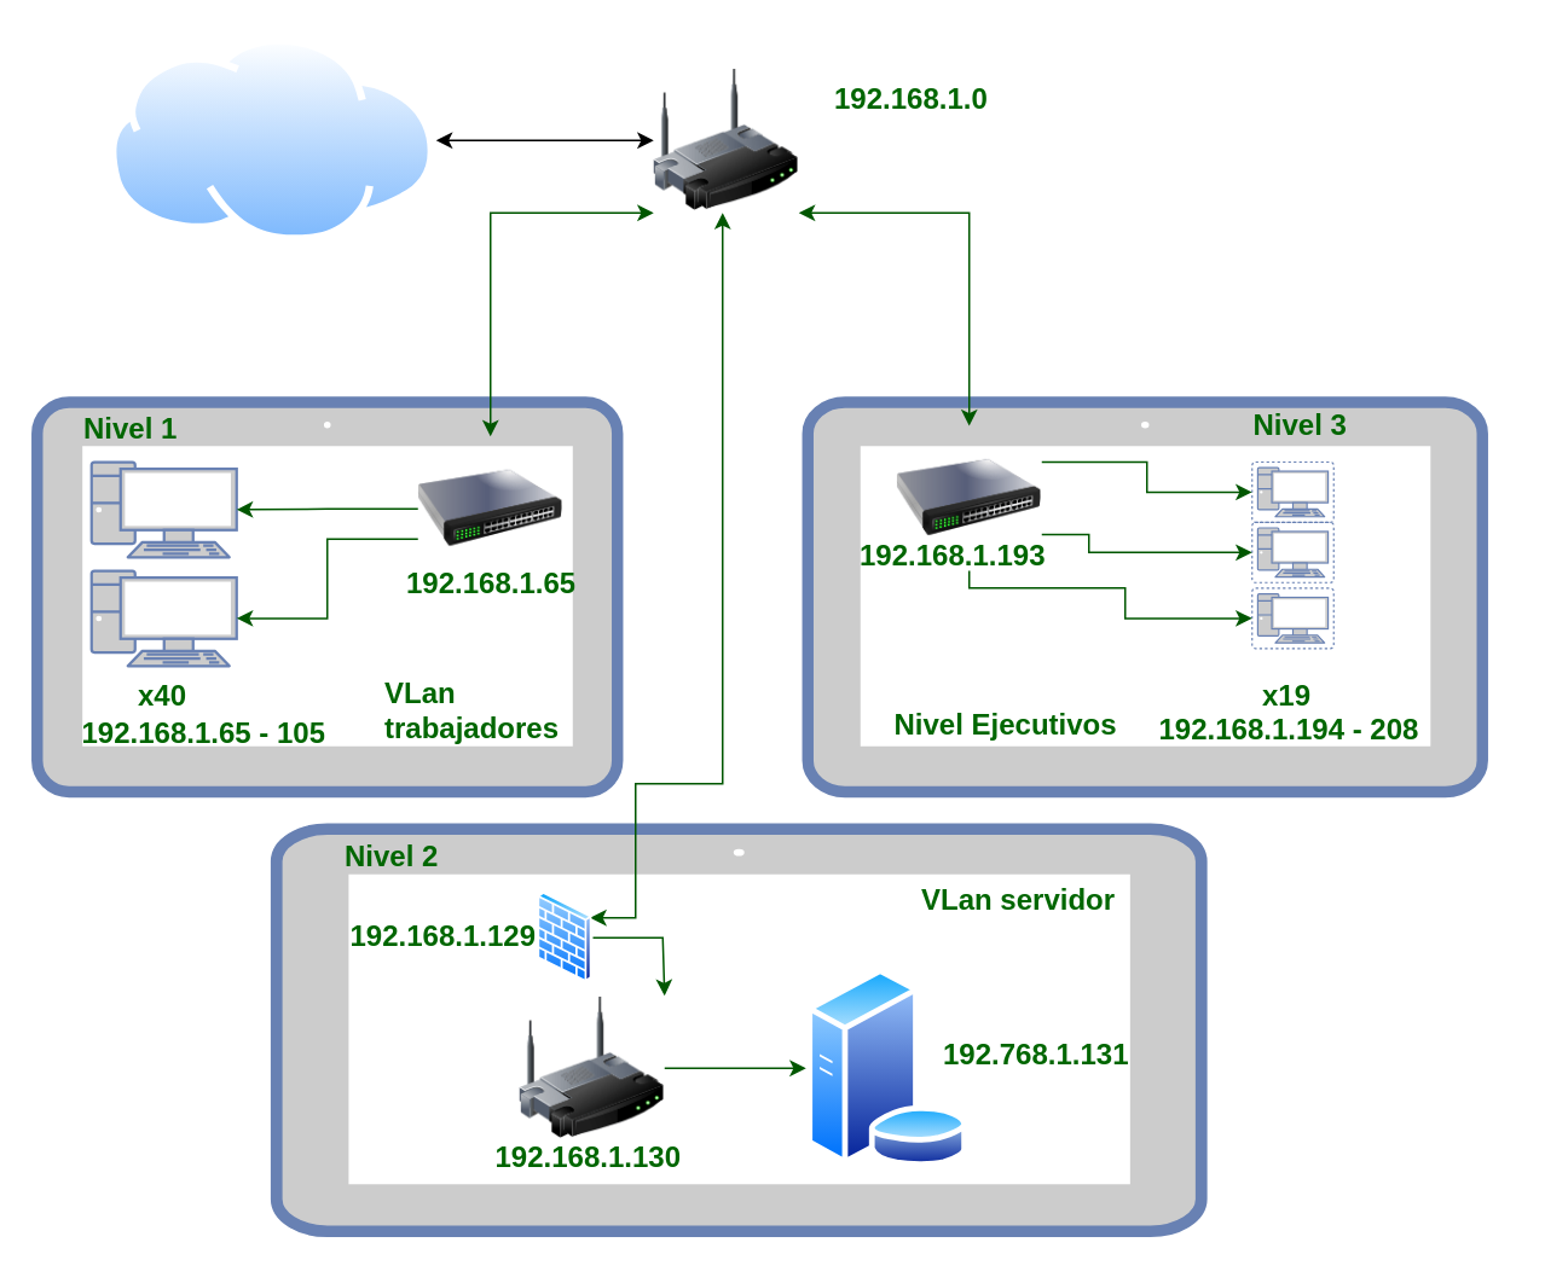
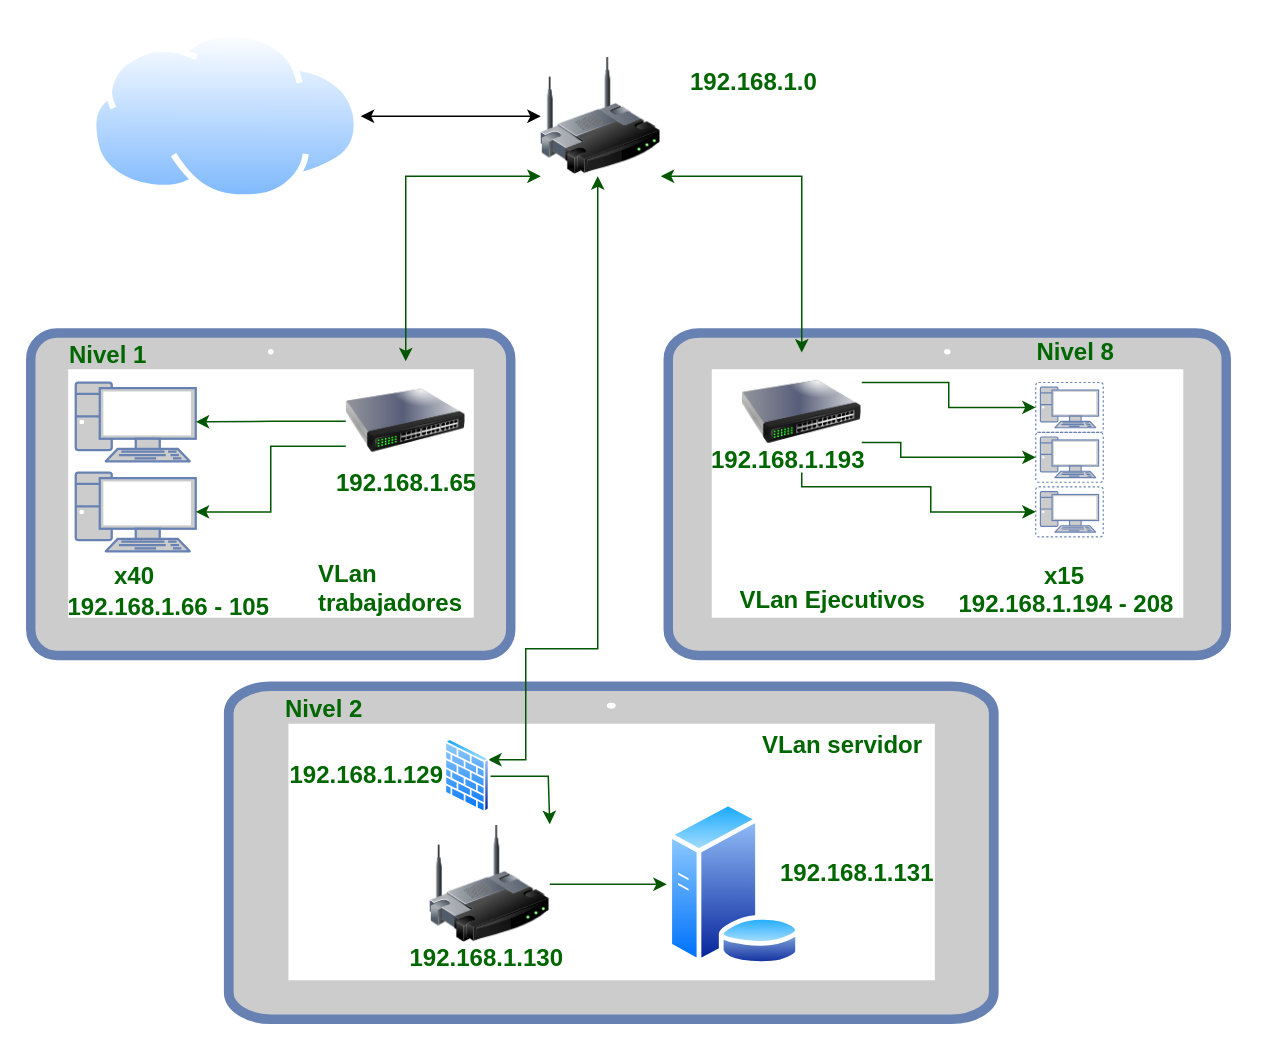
- <mxCell id="35" value="&lt;font size=&quot;1&quot; color=&quot;#006600&quot;&gt;&lt;b style=&quot;font-size: 16px;&quot;&gt;Nivel 3&lt;/b&gt;&lt;/font&gt;" style="text;strokeColor=none;fillColor=none;align=left;verticalAlign=top;spacingLeft=4;spacingRight=4;overflow=hidden;rotatable=0;points=[[0,0.5],[1,0.5]];portConstraint=eastwest;whiteSpace=wrap;html=1;" vertex="1" parent="1"><mxGeometry x="685" y="218" width="140" height="64" as="geometry" /></mxCell>
+ <mxCell id="35" value="&lt;font size=&quot;1&quot; color=&quot;#006600&quot;&gt;&lt;b style=&quot;font-size: 16px;&quot;&gt;Nivel 8&lt;/b&gt;&lt;/font&gt;" style="text;strokeColor=none;fillColor=none;align=left;verticalAlign=top;spacingLeft=4;spacingRight=4;overflow=hidden;rotatable=0;points=[[0,0.5],[1,0.5]];portConstraint=eastwest;whiteSpace=wrap;html=1;" vertex="1" parent="1"><mxGeometry x="685" y="218" width="140" height="64" as="geometry" /></mxCell>
- <mxCell id="28" value="&lt;font size=&quot;1&quot; color=&quot;#006600&quot;&gt;&lt;b style=&quot;font-size: 16px;&quot;&gt;x19&lt;/b&gt;&lt;/font&gt;" style="text;strokeColor=none;fillColor=none;align=left;verticalAlign=top;spacingLeft=4;spacingRight=4;overflow=hidden;rotatable=0;points=[[0,0.5],[1,0.5]];portConstraint=eastwest;whiteSpace=wrap;html=1;" parent="1" vertex="1"><mxGeometry x="690" y="367" width="140" height="64" as="geometry" /></mxCell>
+ <mxCell id="28" value="&lt;font size=&quot;1&quot; color=&quot;#006600&quot;&gt;&lt;b style=&quot;font-size: 16px;&quot;&gt;x15&lt;/b&gt;&lt;/font&gt;" style="text;strokeColor=none;fillColor=none;align=left;verticalAlign=top;spacingLeft=4;spacingRight=4;overflow=hidden;rotatable=0;points=[[0,0.5],[1,0.5]];portConstraint=eastwest;whiteSpace=wrap;html=1;" parent="1" vertex="1"><mxGeometry x="690" y="367" width="140" height="64" as="geometry" /></mxCell>
- <mxCell id="14" value="&lt;font size=&quot;1&quot; color=&quot;#006600&quot;&gt;&lt;b style=&quot;font-size: 16px;&quot;&gt;Nivel Ejecutivos&lt;/b&gt;&lt;/font&gt;" style="text;strokeColor=none;fillColor=none;align=left;verticalAlign=top;spacingLeft=4;spacingRight=4;overflow=hidden;rotatable=0;points=[[0,0.5],[1,0.5]];portConstraint=eastwest;whiteSpace=wrap;html=1;" parent="1" vertex="1"><mxGeometry x="487" y="383" width="140" height="64" as="geometry" /></mxCell>
+ <mxCell id="14" value="&lt;font size=&quot;1&quot; color=&quot;#006600&quot;&gt;&lt;b style=&quot;font-size: 16px;&quot;&gt;VLan Ejecutivos&lt;/b&gt;&lt;/font&gt;" style="text;strokeColor=none;fillColor=none;align=left;verticalAlign=top;spacingLeft=4;spacingRight=4;overflow=hidden;rotatable=0;points=[[0,0.5],[1,0.5]];portConstraint=eastwest;whiteSpace=wrap;html=1;" parent="1" vertex="1"><mxGeometry x="487" y="383" width="140" height="64" as="geometry" /></mxCell>
- <mxCell id="36" value="&lt;font size=&quot;1&quot; color=&quot;#006600&quot;&gt;&lt;b style=&quot;font-size: 16px;&quot;&gt;192.168.1.65 - 105&lt;/b&gt;&lt;/font&gt;" style="text;strokeColor=none;fillColor=none;align=left;verticalAlign=top;spacingLeft=4;spacingRight=4;overflow=hidden;rotatable=0;points=[[0,0.5],[1,0.5]];portConstraint=eastwest;whiteSpace=wrap;html=1;" vertex="1" parent="1"><mxGeometry x="39" y="388" width="165" height="64" as="geometry" /></mxCell>
+ <mxCell id="36" value="&lt;font size=&quot;1&quot; color=&quot;#006600&quot;&gt;&lt;b style=&quot;font-size: 16px;&quot;&gt;192.168.1.66 - 105&lt;/b&gt;&lt;/font&gt;" style="text;strokeColor=none;fillColor=none;align=left;verticalAlign=top;spacingLeft=4;spacingRight=4;overflow=hidden;rotatable=0;points=[[0,0.5],[1,0.5]];portConstraint=eastwest;whiteSpace=wrap;html=1;" vertex="1" parent="1"><mxGeometry x="39" y="388" width="165" height="64" as="geometry" /></mxCell>
- <mxCell id="41" value="&lt;font size=&quot;1&quot; color=&quot;#006600&quot;&gt;&lt;b style=&quot;font-size: 16px;&quot;&gt;192.768.1.131&lt;/b&gt;&lt;/font&gt;" style="text;strokeColor=none;fillColor=none;align=left;verticalAlign=top;spacingLeft=4;spacingRight=4;overflow=hidden;rotatable=0;points=[[0,0.5],[1,0.5]];portConstraint=eastwest;whiteSpace=wrap;html=1;" vertex="1" parent="1"><mxGeometry x="514" y="565" width="140" height="64" as="geometry" /></mxCell>
+ <mxCell id="41" value="&lt;font size=&quot;1&quot; color=&quot;#006600&quot;&gt;&lt;b style=&quot;font-size: 16px;&quot;&gt;192.168.1.131&lt;/b&gt;&lt;/font&gt;" style="text;strokeColor=none;fillColor=none;align=left;verticalAlign=top;spacingLeft=4;spacingRight=4;overflow=hidden;rotatable=0;points=[[0,0.5],[1,0.5]];portConstraint=eastwest;whiteSpace=wrap;html=1;" vertex="1" parent="1"><mxGeometry x="514" y="565" width="140" height="64" as="geometry" /></mxCell>
